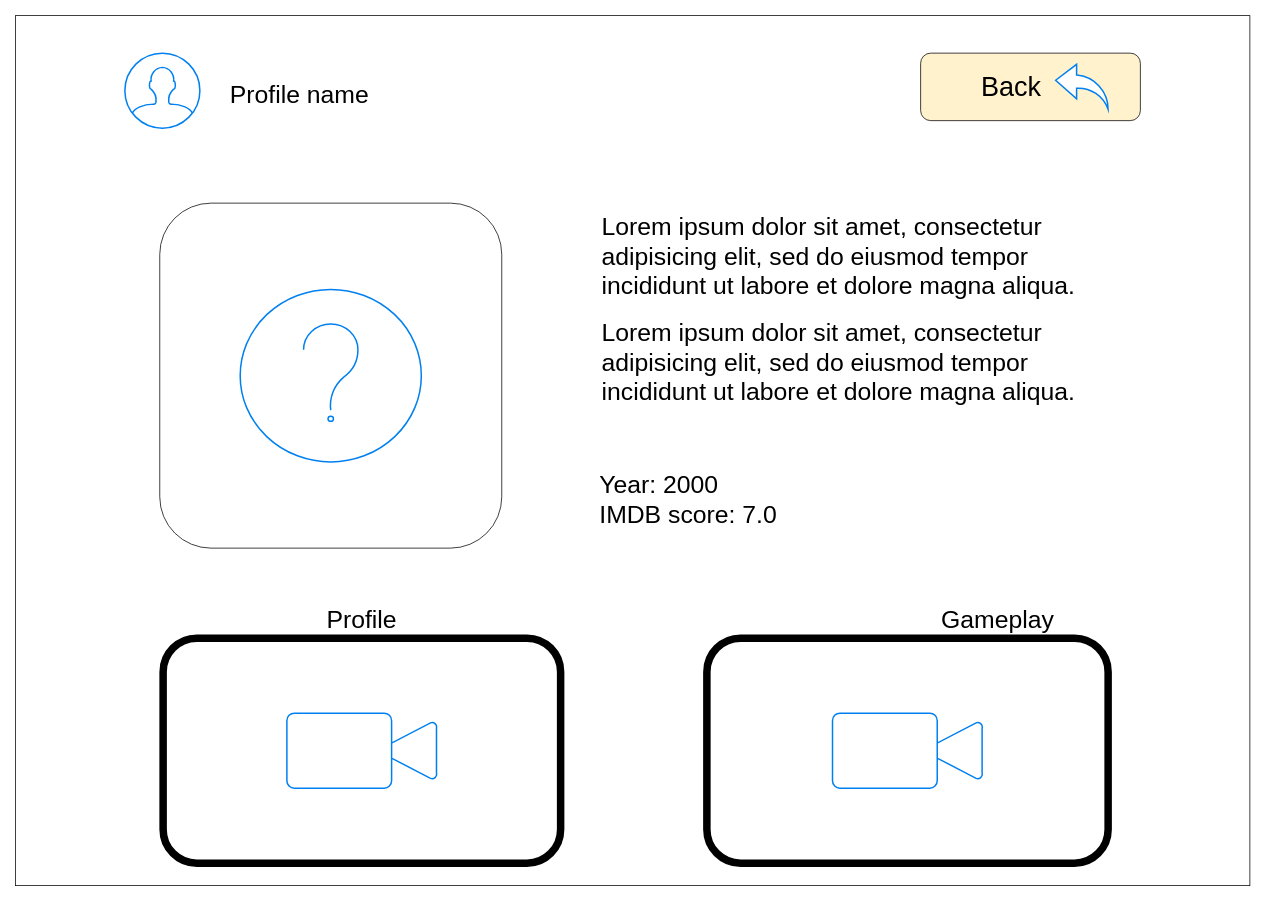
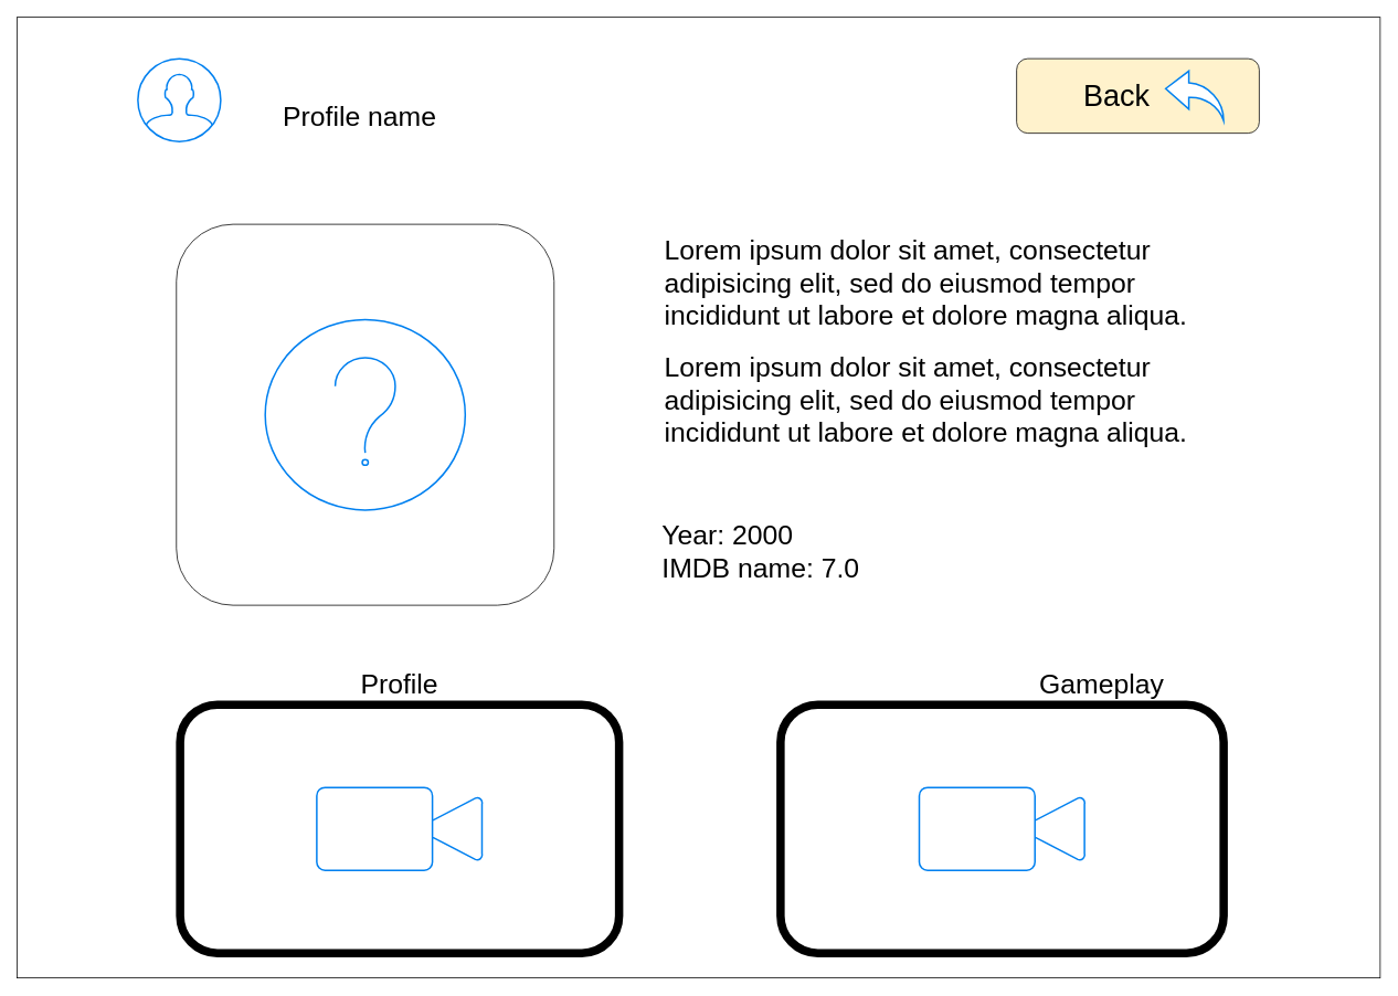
- <mxCell id="5" value="Profile name" style="text;html=1;strokeColor=none;fillColor=none;align=center;verticalAlign=middle;whiteSpace=wrap;rounded=0;fontSize=33;" vertex="1" parent="1"><mxGeometry x="274" y="110" width="250" height="30" as="geometry" /></mxCell>
+ <mxCell id="5" value="Profile name" style="text;html=1;strokeColor=none;fillColor=none;align=center;verticalAlign=middle;whiteSpace=wrap;rounded=0;fontSize=33;" vertex="1" parent="1"><mxGeometry x="309" y="125" width="250" height="30" as="geometry" /></mxCell>
- <mxCell id="9" value="Year: 2000&lt;br&gt;IMDB score: 7.0" style="text;html=1;strokeColor=none;fillColor=none;align=left;verticalAlign=middle;whiteSpace=wrap;rounded=0;fontSize=33;" vertex="1" parent="1"><mxGeometry x="797" y="590" width="635" height="150" as="geometry" /></mxCell>
+ <mxCell id="9" value="Year: 2000&lt;br&gt;IMDB name: 7.0" style="text;html=1;strokeColor=none;fillColor=none;align=left;verticalAlign=middle;whiteSpace=wrap;rounded=0;fontSize=33;" vertex="1" parent="1"><mxGeometry x="797" y="590" width="635" height="150" as="geometry" /></mxCell>
